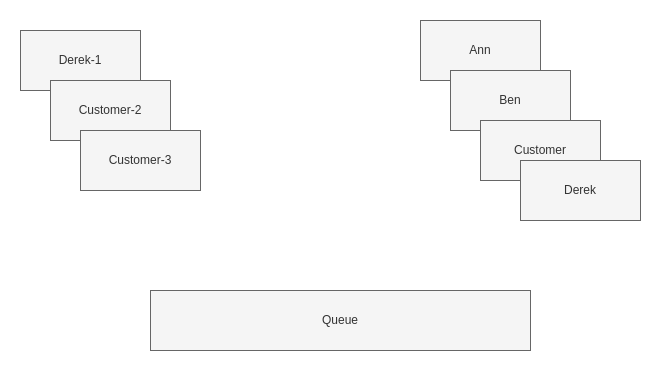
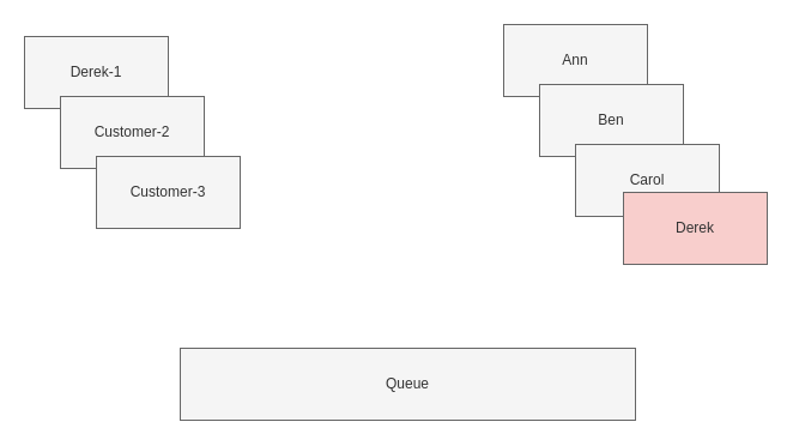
- <mxCell id="8" value="Customer" style="whiteSpace=wrap;html=1;fillColor=#f5f5f5;fontColor=#333333;strokeColor=#666666;" vertex="1" parent="1"><mxGeometry x="480" y="120" width="120" height="60" as="geometry" /></mxCell>
+ <mxCell id="8" value="Carol" style="whiteSpace=wrap;html=1;fillColor=#f5f5f5;fontColor=#333333;strokeColor=#666666;" vertex="1" parent="1"><mxGeometry x="480" y="120" width="120" height="60" as="geometry" /></mxCell>
- <mxCell id="9" value="Derek" style="whiteSpace=wrap;html=1;fillColor=#f5f5f5;fontColor=#333333;strokeColor=#666666;" vertex="1" parent="1"><mxGeometry x="520" y="160" width="120" height="60" as="geometry" /></mxCell>
+ <mxCell id="9" value="Derek" style="whiteSpace=wrap;html=1;fillColor=#f8cecc;fontColor=#333333;strokeColor=#666666;" vertex="1" parent="1"><mxGeometry x="520" y="160" width="120" height="60" as="geometry" /></mxCell>
